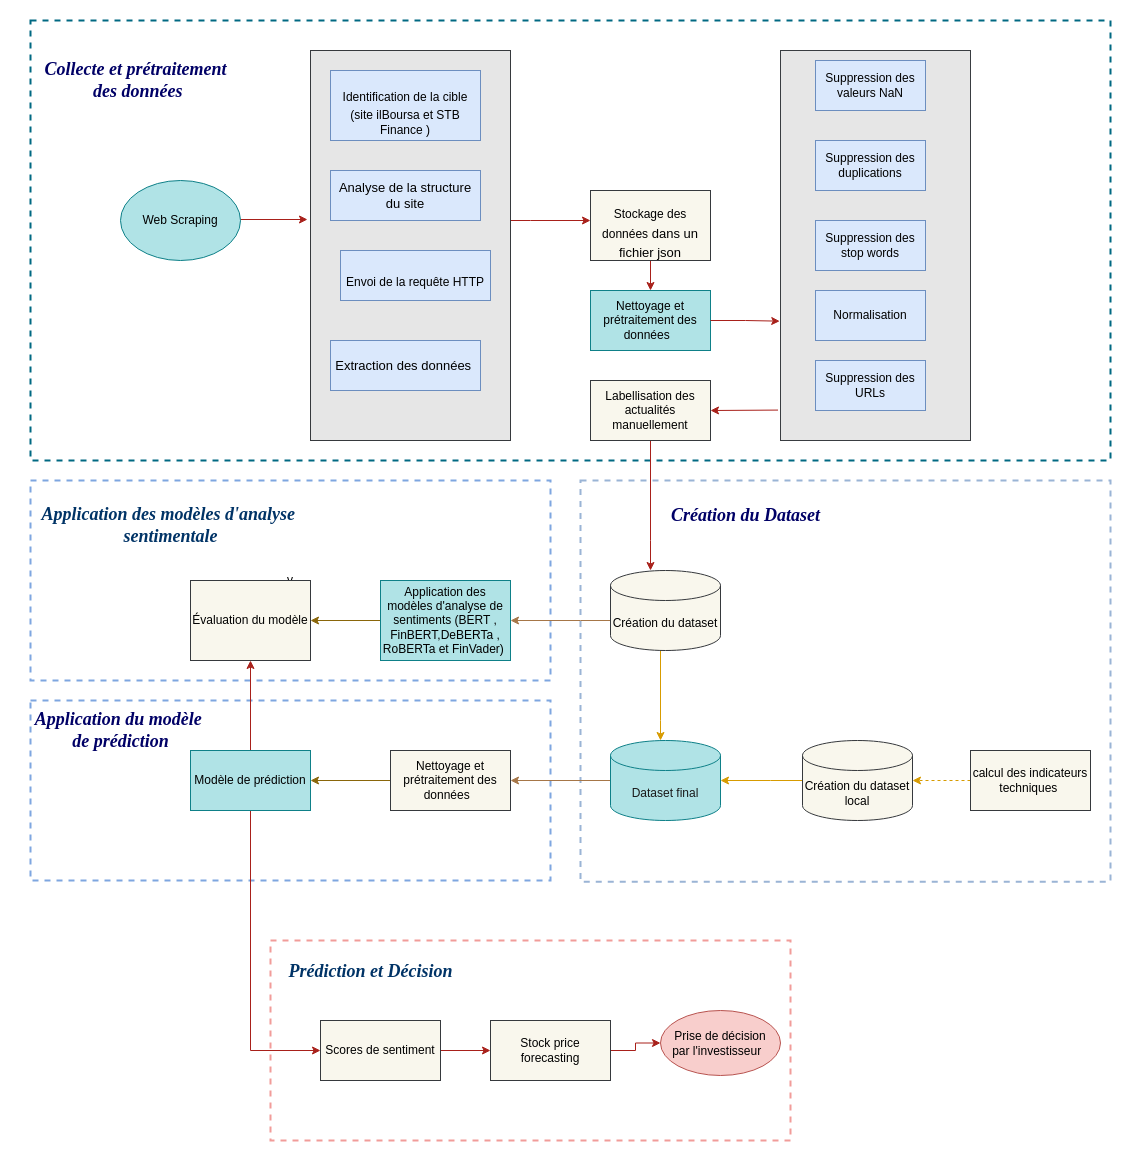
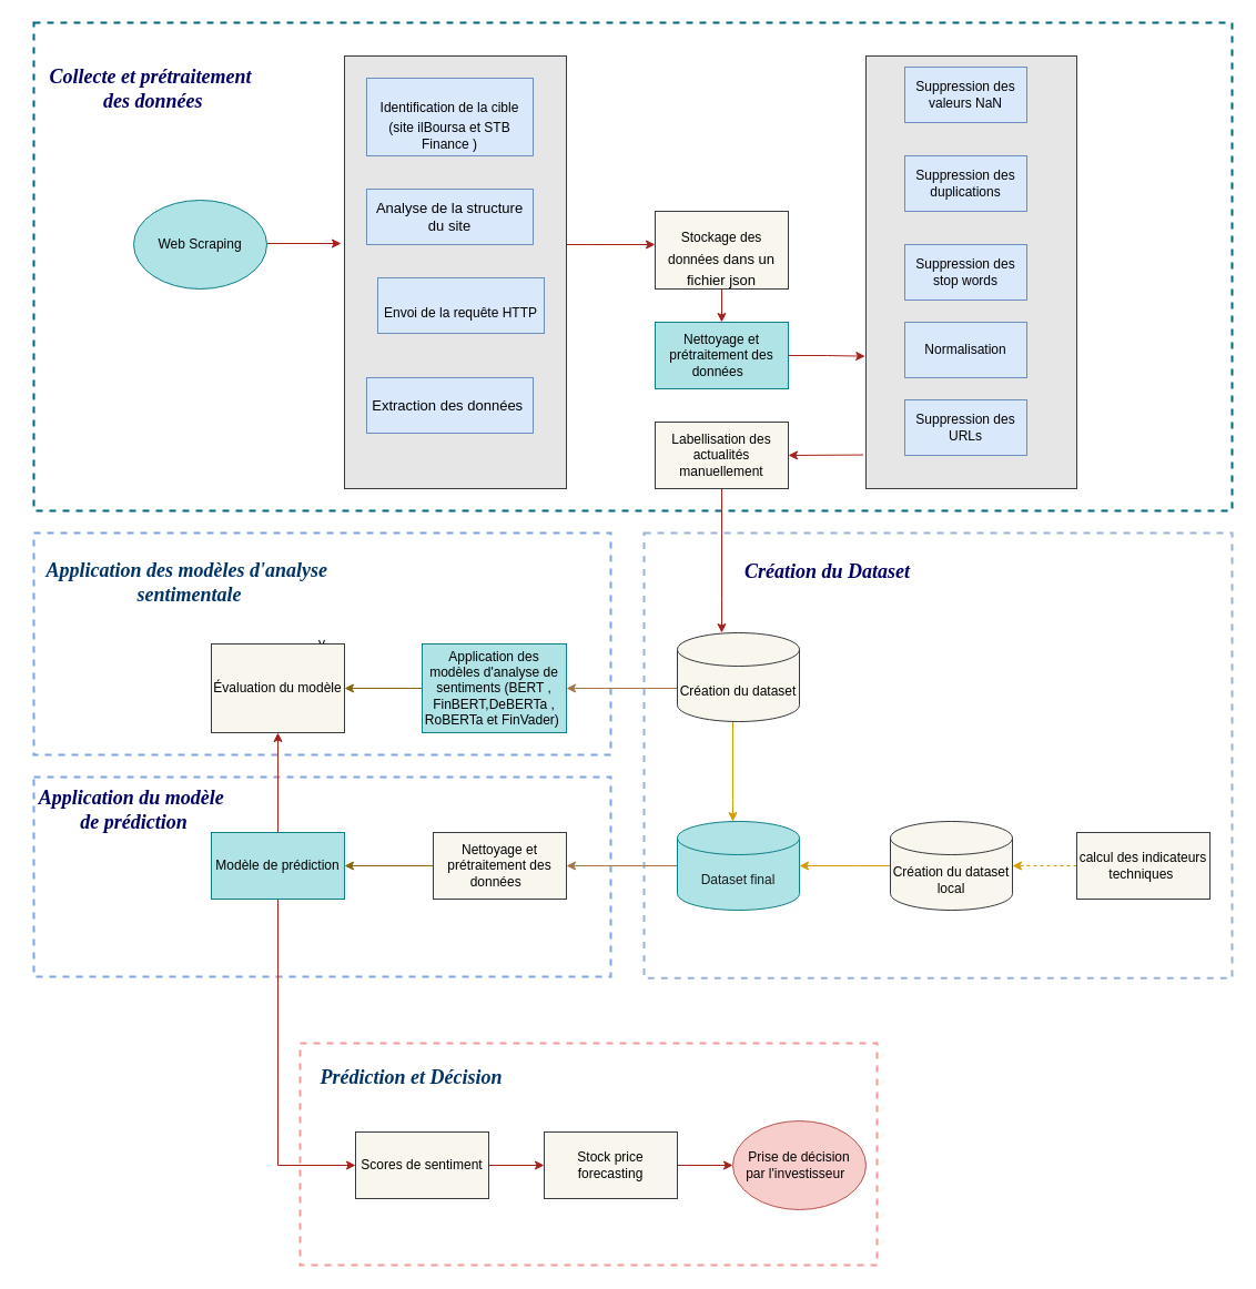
- <mxCell id="48" value="Prise de décision&lt;div&gt;par l'investisseur&amp;nbsp;&amp;nbsp;&lt;/div&gt;" style="ellipse;whiteSpace=wrap;html=1;strokeColor=#b85450;fillColor=#f8cecc;" vertex="1" parent="1"><mxGeometry x="660" y="1010" width="120" height="65" as="geometry" /></mxCell>
+ <mxCell id="48" value="Prise de décision&lt;div&gt;par l'investisseur&amp;nbsp;&amp;nbsp;&lt;/div&gt;" style="ellipse;whiteSpace=wrap;html=1;strokeColor=#b85450;fillColor=#f8cecc;" vertex="1" parent="1"><mxGeometry x="660" y="1010" width="120" height="80" as="geometry" /></mxCell>
